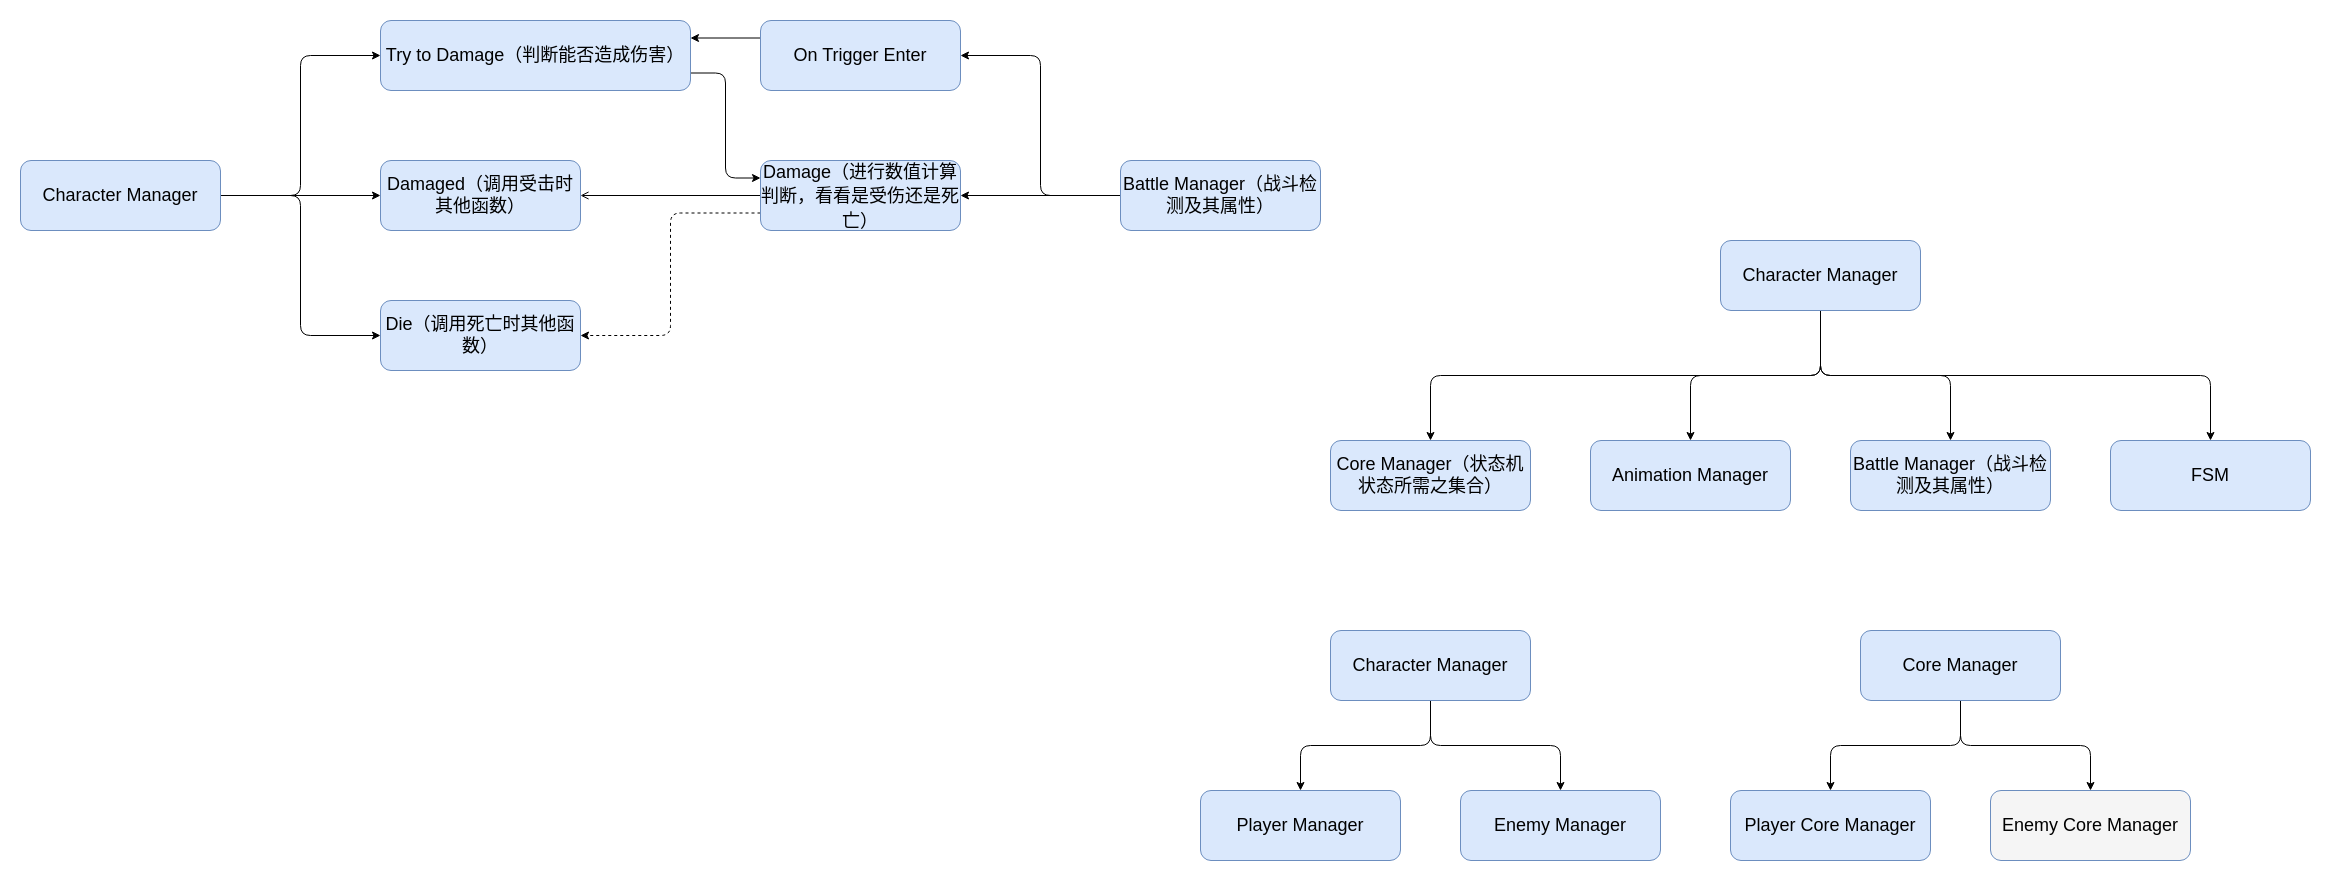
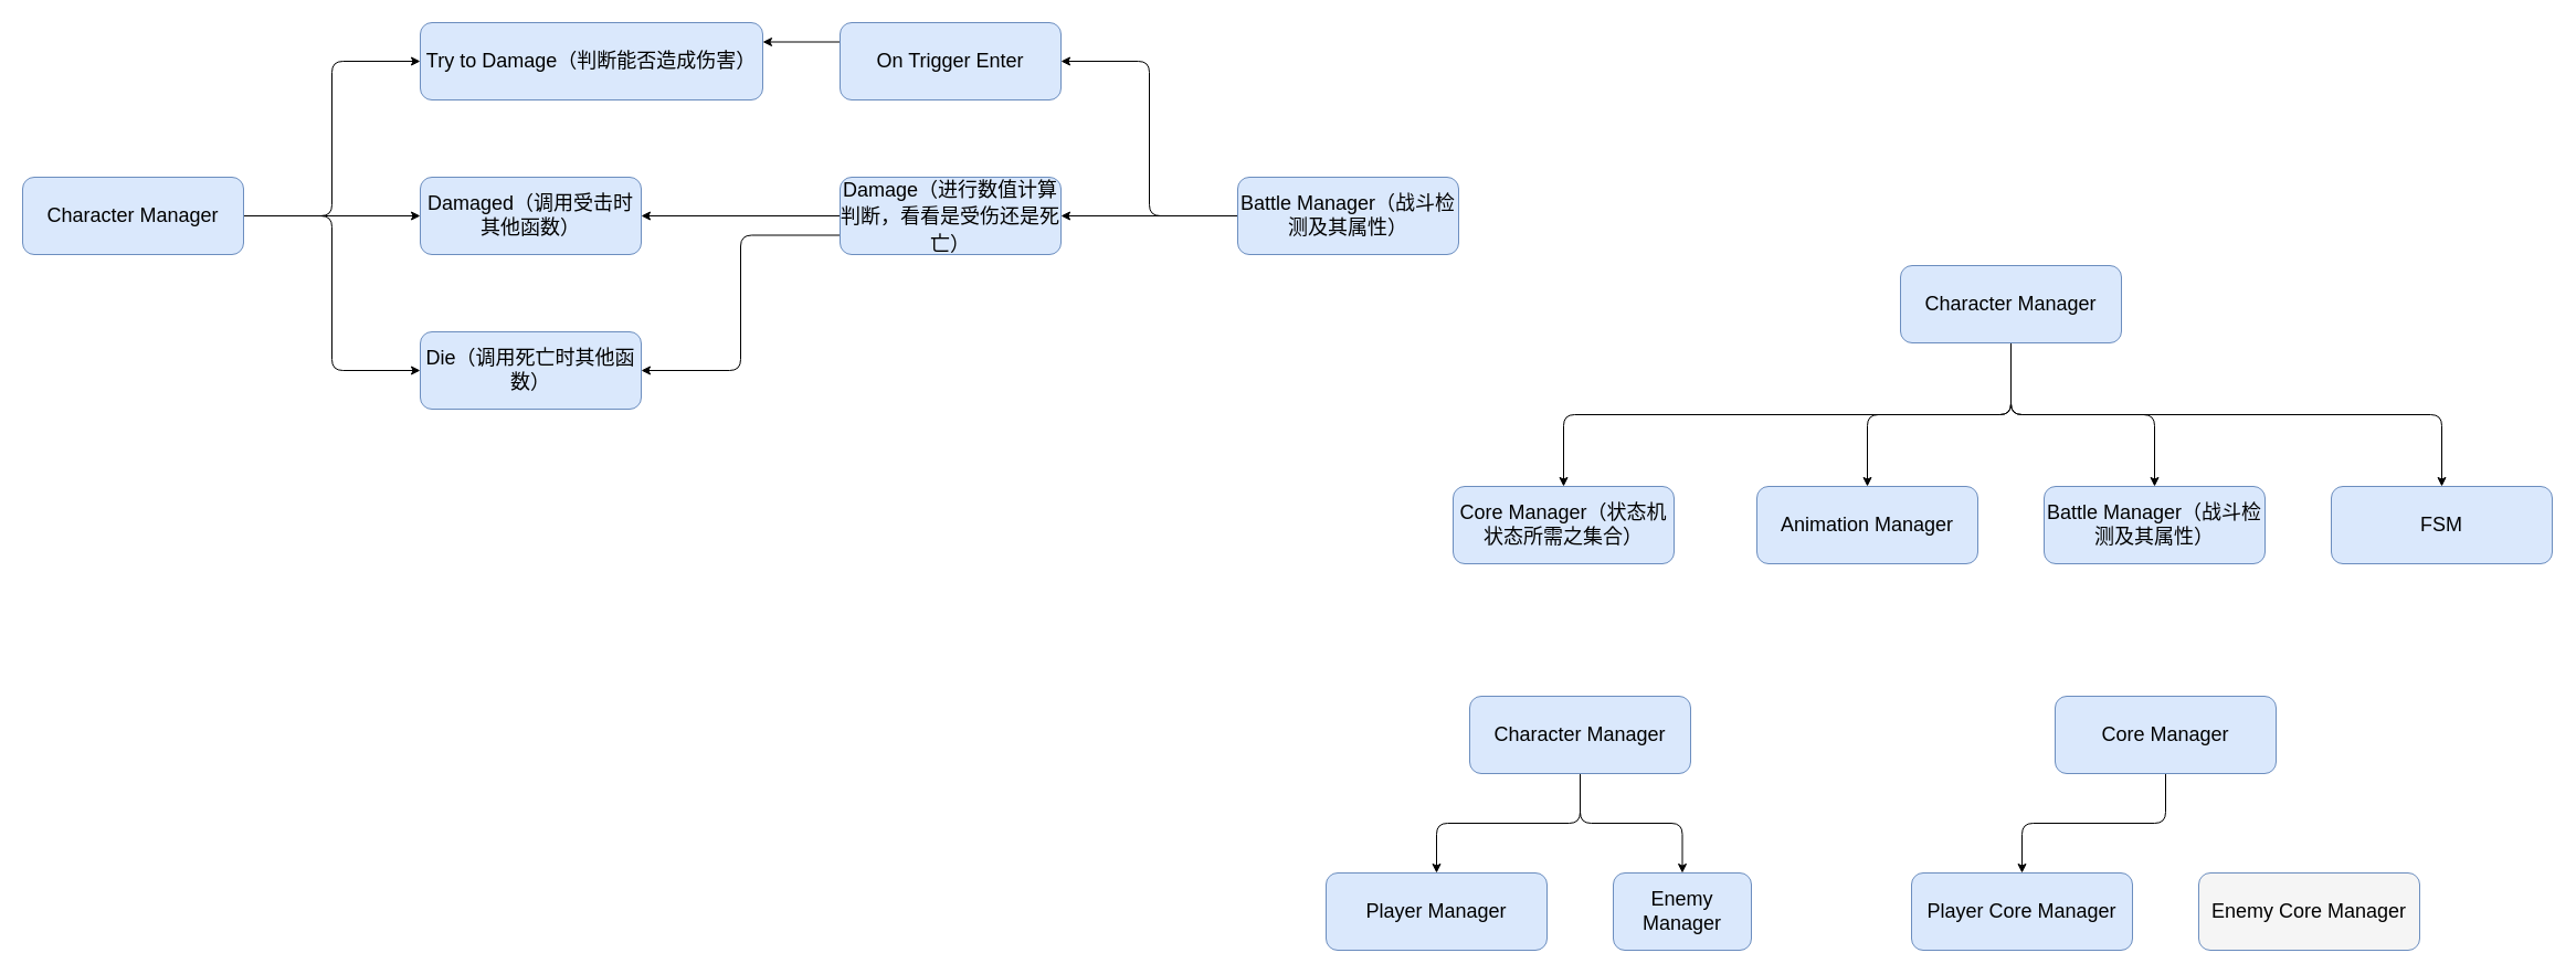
- <mxCell id="35" style="edgeStyle=orthogonalEdgeStyle;rounded=1;orthogonalLoop=1;jettySize=auto;html=1;exitX=1;exitY=0.75;exitDx=0;exitDy=0;entryX=0;entryY=0.25;entryDx=0;entryDy=0;fontSize=18;" edge="1" parent="1" source="36" target="30"><mxGeometry relative="1" as="geometry" /></mxCell>
- <mxCell id="28" style="edgeStyle=orthogonalEdgeStyle;rounded=1;orthogonalLoop=1;jettySize=auto;html=1;exitX=0;exitY=0.5;exitDx=0;exitDy=0;entryX=1;entryY=0.5;entryDx=0;entryDy=0;fontSize=18;endArrow=open;" edge="1" parent="1" source="30" target="34"><mxGeometry relative="1" as="geometry" /></mxCell>
+ <mxCell id="28" style="edgeStyle=orthogonalEdgeStyle;rounded=1;orthogonalLoop=1;jettySize=auto;html=1;exitX=0;exitY=0.5;exitDx=0;exitDy=0;entryX=1;entryY=0.5;entryDx=0;entryDy=0;fontSize=18;" edge="1" parent="1" source="30" target="34"><mxGeometry relative="1" as="geometry" /></mxCell>
- <mxCell id="29" style="edgeStyle=orthogonalEdgeStyle;rounded=1;orthogonalLoop=1;jettySize=auto;html=1;exitX=0;exitY=0.75;exitDx=0;exitDy=0;entryX=1;entryY=0.5;entryDx=0;entryDy=0;fontSize=18;dashed=1;" edge="1" parent="1" source="30" target="33"><mxGeometry relative="1" as="geometry" /></mxCell>
+ <mxCell id="29" style="edgeStyle=orthogonalEdgeStyle;rounded=1;orthogonalLoop=1;jettySize=auto;html=1;exitX=0;exitY=0.75;exitDx=0;exitDy=0;entryX=1;entryY=0.5;entryDx=0;entryDy=0;fontSize=18;" edge="1" parent="1" source="30" target="33"><mxGeometry relative="1" as="geometry" /></mxCell>
- <mxCell id="9" value="&lt;span style=&quot;font-size: 18px;&quot;&gt;Core Manager（状态机状态所需之集合）&lt;/span&gt;" style="rounded=1;whiteSpace=wrap;html=1;fillColor=#dae8fc;strokeColor=#6c8ebf;" parent="1" vertex="1"><mxGeometry x="1330" y="440" width="200" height="70" as="geometry" /></mxCell>
+ <mxCell id="9" value="&lt;span style=&quot;font-size: 18px;&quot;&gt;Core Manager（状态机状态所需之集合）&lt;/span&gt;" style="rounded=1;whiteSpace=wrap;html=1;fillColor=#dae8fc;strokeColor=#6c8ebf;" parent="1" vertex="1"><mxGeometry x="1315" y="440" width="200" height="70" as="geometry" /></mxCell>
- <mxCell id="17" style="edgeStyle=orthogonalEdgeStyle;rounded=1;jumpStyle=arc;orthogonalLoop=1;jettySize=auto;html=1;exitX=0.5;exitY=1;exitDx=0;exitDy=0;" parent="1" source="18" target="19" edge="1"><mxGeometry relative="1" as="geometry" /></mxCell>
- <mxCell id="13" value="&lt;span style=&quot;font-size: 18px;&quot;&gt;Enemy Manager&lt;/span&gt;" style="rounded=1;whiteSpace=wrap;html=1;fillColor=#dae8fc;strokeColor=#6c8ebf;" parent="1" vertex="1"><mxGeometry x="1460" y="790" width="200" height="70" as="geometry" /></mxCell>
+ <mxCell id="13" value="&lt;span style=&quot;font-size: 18px;&quot;&gt;Enemy Manager&lt;/span&gt;" style="rounded=1;whiteSpace=wrap;html=1;fillColor=#dae8fc;strokeColor=#6c8ebf;" parent="1" vertex="1"><mxGeometry x="1460" y="790" width="125" height="70" as="geometry" /></mxCell>
